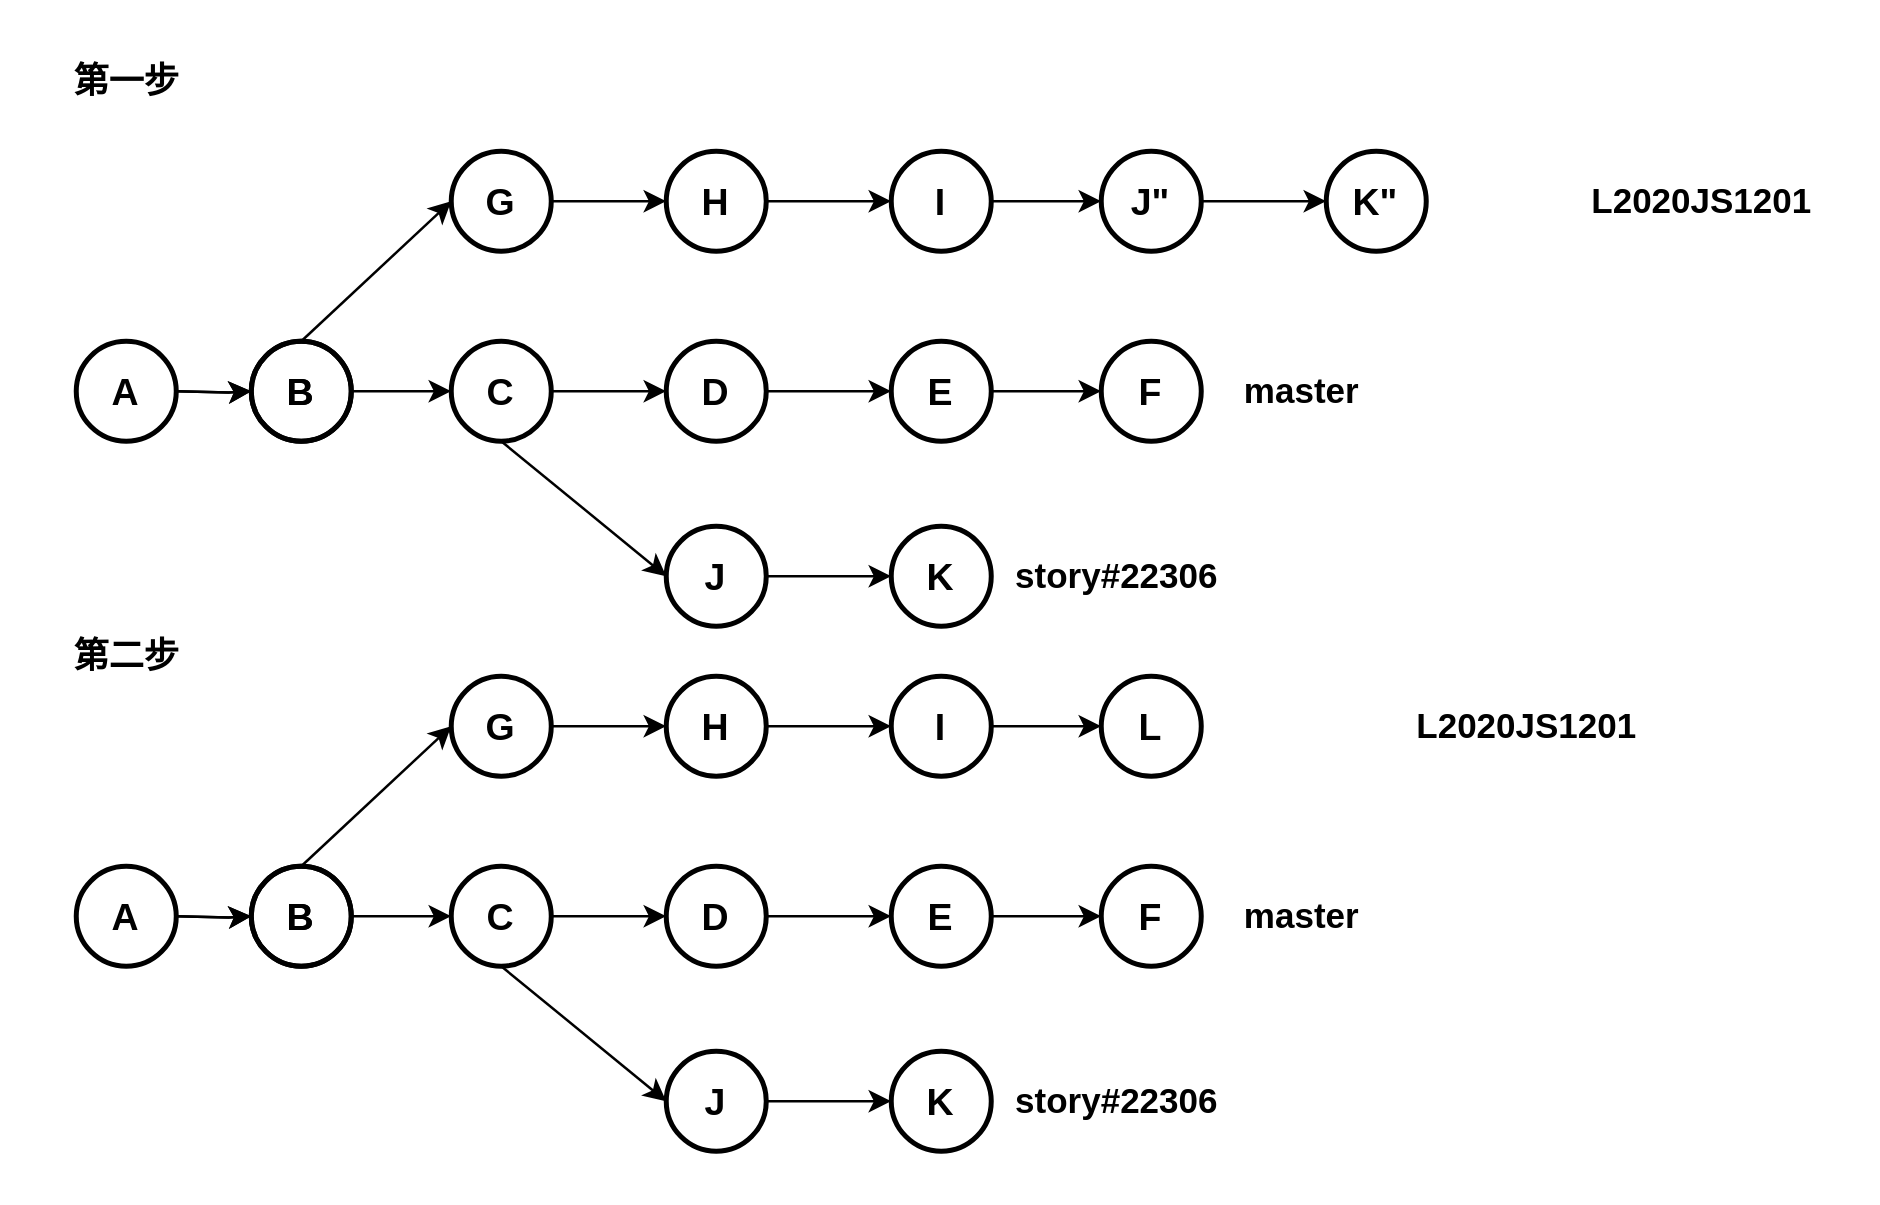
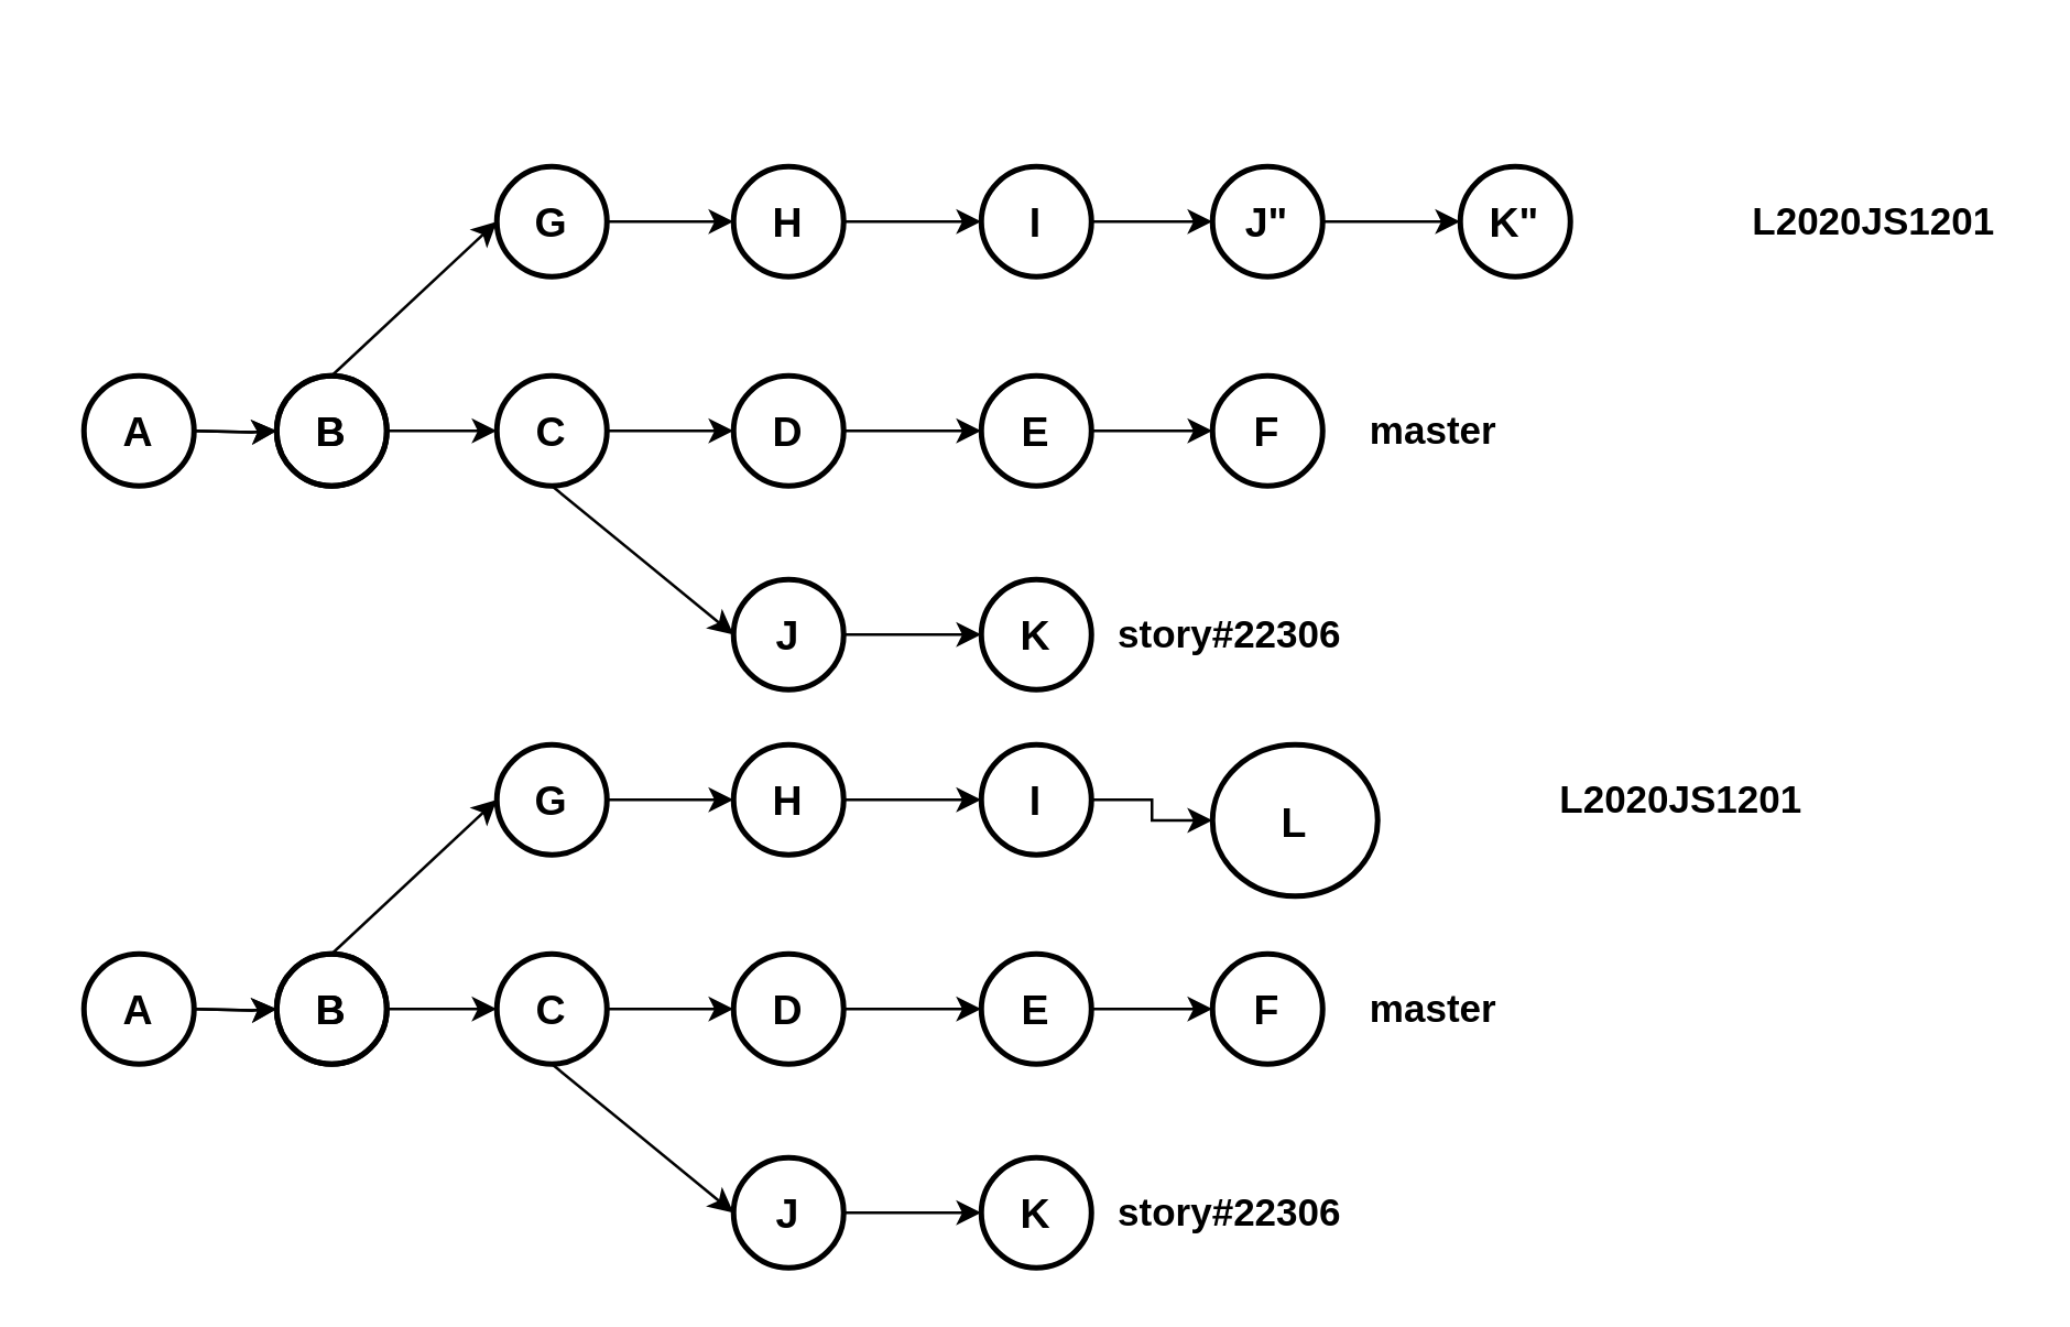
- <mxCell id="59" value="&lt;font color=&quot;#000000&quot; style=&quot;font-size: 14px&quot;&gt;第一步&lt;br&gt;&lt;br&gt;&lt;/font&gt;" style="text;html=1;align=center;verticalAlign=middle;resizable=0;points=[];autosize=1;fontSize=14;fontStyle=1" vertex="1" parent="1"><mxGeometry x="20" y="20" width="60" height="40" as="geometry" /></mxCell>
- <mxCell id="60" value="&lt;font color=&quot;#000000&quot; style=&quot;font-size: 14px&quot;&gt;第二步&lt;br&gt;&lt;br&gt;&lt;/font&gt;" style="text;html=1;align=center;verticalAlign=middle;resizable=0;points=[];autosize=1;fontSize=14;fontStyle=1" vertex="1" parent="1"><mxGeometry x="20" y="250" width="60" height="40" as="geometry" /></mxCell>
- <mxCell id="58" value="&lt;font size=&quot;1&quot;&gt;&lt;b style=&quot;font-size: 15px&quot;&gt;L&lt;br&gt;&lt;/b&gt;&lt;/font&gt;" style="ellipse;whiteSpace=wrap;html=1;fillColor=none;strokeColor=#000000;strokeWidth=2;fontColor=#000000;" vertex="1" parent="1"><mxGeometry x="440" y="270" width="40" height="40" as="geometry" /></mxCell>
+ <mxCell id="58" value="&lt;font size=&quot;1&quot;&gt;&lt;b style=&quot;font-size: 15px&quot;&gt;L&lt;br&gt;&lt;/b&gt;&lt;/font&gt;" style="ellipse;whiteSpace=wrap;html=1;fillColor=none;strokeColor=#000000;strokeWidth=2;fontColor=#000000;" vertex="1" parent="1"><mxGeometry x="440" y="270" width="60" height="55" as="geometry" /></mxCell>
